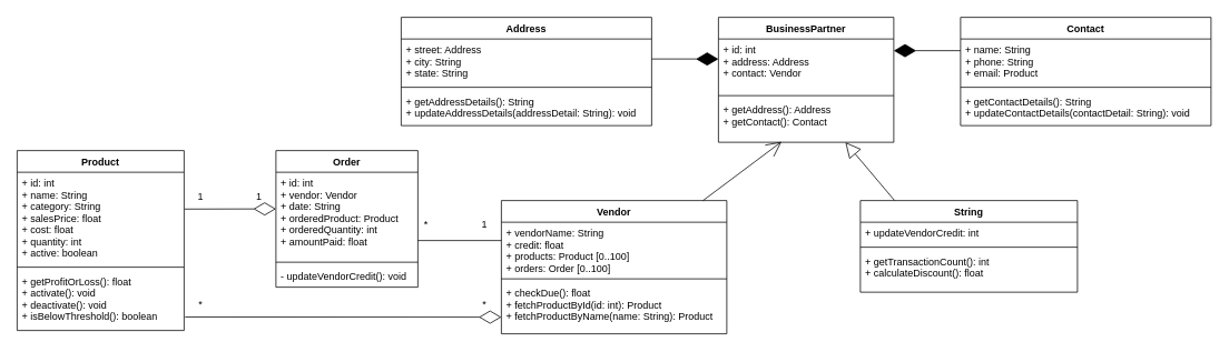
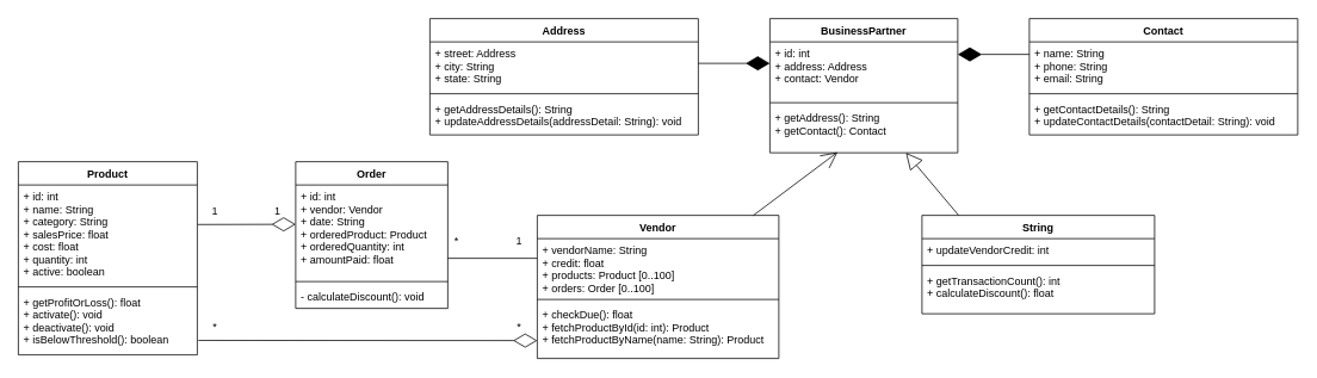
- <mxCell id="38" value="+ name: String&#10;+ phone: String&#10;+ email: Product" style="text;strokeColor=none;fillColor=none;align=left;verticalAlign=top;spacingLeft=4;spacingRight=4;overflow=hidden;rotatable=0;points=[[0,0.5],[1,0.5]];portConstraint=eastwest;" vertex="1" parent="37"><mxGeometry y="26" width="300" height="54" as="geometry" /></mxCell>
+ <mxCell id="38" value="+ name: String&#10;+ phone: String&#10;+ email: String" style="text;strokeColor=none;fillColor=none;align=left;verticalAlign=top;spacingLeft=4;spacingRight=4;overflow=hidden;rotatable=0;points=[[0,0.5],[1,0.5]];portConstraint=eastwest;" vertex="1" parent="37"><mxGeometry y="26" width="300" height="54" as="geometry" /></mxCell>
- <mxCell id="30" value="+ getAddress(): Address&#10;+ getContact(): Contact" style="text;strokeColor=none;fillColor=none;align=left;verticalAlign=top;spacingLeft=4;spacingRight=4;overflow=hidden;rotatable=0;points=[[0,0.5],[1,0.5]];portConstraint=eastwest;" vertex="1" parent="27"><mxGeometry y="98" width="210" height="52" as="geometry" /></mxCell>
+ <mxCell id="30" value="+ getAddress(): String&#10;+ getContact(): Contact" style="text;strokeColor=none;fillColor=none;align=left;verticalAlign=top;spacingLeft=4;spacingRight=4;overflow=hidden;rotatable=0;points=[[0,0.5],[1,0.5]];portConstraint=eastwest;" vertex="1" parent="27"><mxGeometry y="98" width="210" height="52" as="geometry" /></mxCell>
- <mxCell id="9" value="- updateVendorCredit(): void" style="text;strokeColor=none;fillColor=none;align=left;verticalAlign=top;spacingLeft=4;spacingRight=4;overflow=hidden;rotatable=0;points=[[0,0.5],[1,0.5]];portConstraint=eastwest;" vertex="1" parent="6"><mxGeometry y="138" width="170" height="26" as="geometry" /></mxCell>
+ <mxCell id="9" value="- calculateDiscount(): void" style="text;strokeColor=none;fillColor=none;align=left;verticalAlign=top;spacingLeft=4;spacingRight=4;overflow=hidden;rotatable=0;points=[[0,0.5],[1,0.5]];portConstraint=eastwest;" vertex="1" parent="6"><mxGeometry y="138" width="170" height="26" as="geometry" /></mxCell>
